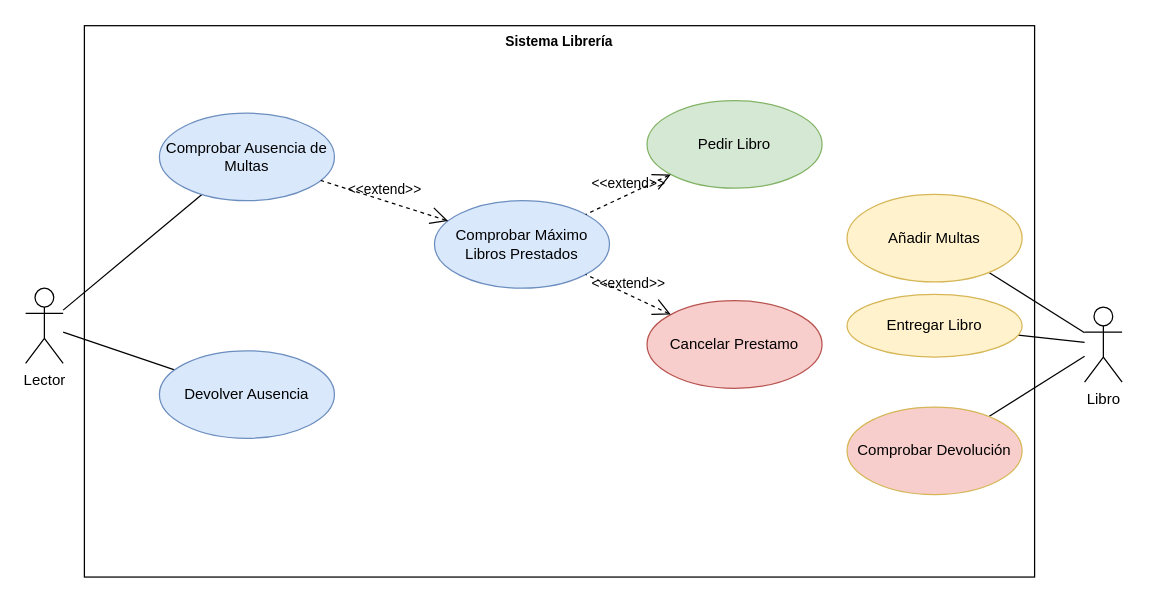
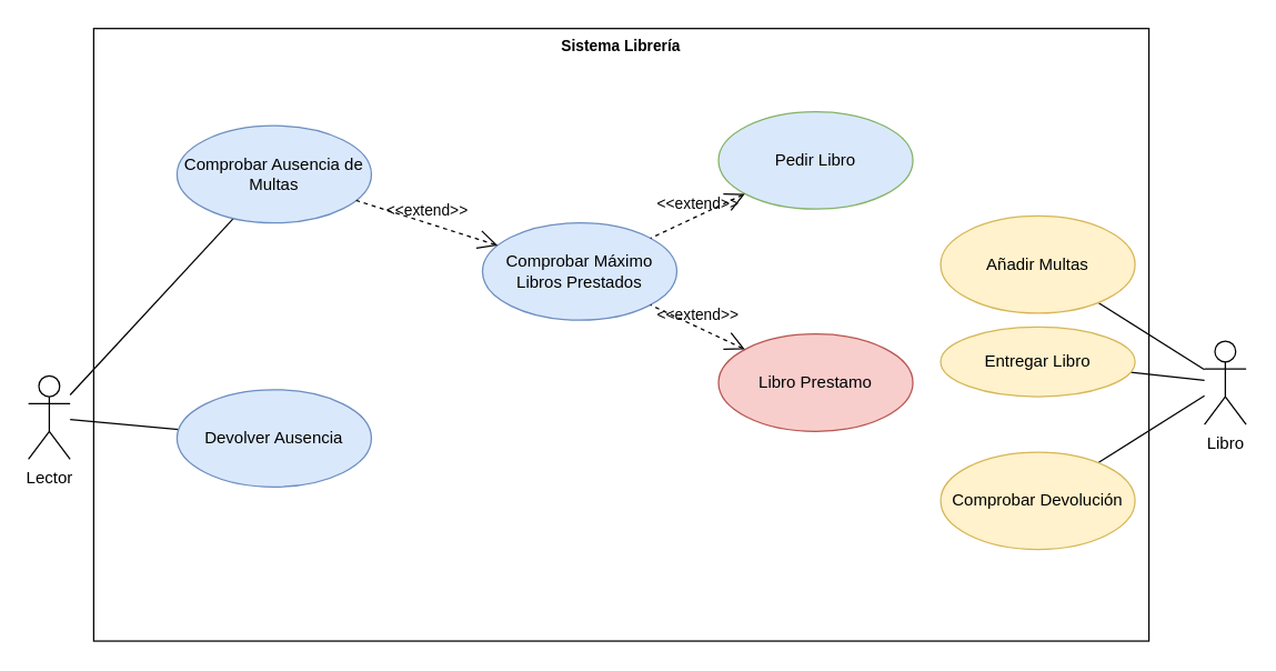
- <mxCell id="6" value="Pedir Libro" style="ellipse;whiteSpace=wrap;html=1;fillColor=#d5e8d4;strokeColor=#82b366;" vertex="1" parent="1"><mxGeometry x="517" y="80" width="140" height="70" as="geometry" /></mxCell>
+ <mxCell id="6" value="Pedir Libro" style="ellipse;whiteSpace=wrap;html=1;fillColor=#dae8fc;strokeColor=#82b366;" vertex="1" parent="1"><mxGeometry x="517" y="80" width="140" height="70" as="geometry" /></mxCell>
- <mxCell id="5" value="Lector" style="shape=umlActor;html=1;verticalLabelPosition=bottom;verticalAlign=top;align=center;" vertex="1" parent="1"><mxGeometry x="20" y="230" width="30" height="60" as="geometry" /></mxCell>
+ <mxCell id="5" value="Lector" style="shape=umlActor;html=1;verticalLabelPosition=bottom;verticalAlign=top;align=center;" vertex="1" parent="1"><mxGeometry x="20" y="270" width="30" height="60" as="geometry" /></mxCell>
- <mxCell id="10" value="Cancelar Prestamo" style="ellipse;whiteSpace=wrap;html=1;fillColor=#f8cecc;strokeColor=#b85450;" vertex="1" parent="1"><mxGeometry x="517" y="240" width="140" height="70" as="geometry" /></mxCell>
+ <mxCell id="10" value="Libro Prestamo" style="ellipse;whiteSpace=wrap;html=1;fillColor=#f8cecc;strokeColor=#b85450;" vertex="1" parent="1"><mxGeometry x="517" y="240" width="140" height="70" as="geometry" /></mxCell>
- <mxCell id="18" value="Comprobar Devolución" style="ellipse;whiteSpace=wrap;html=1;fillColor=#f8cecc;strokeColor=#d6b656;" vertex="1" parent="1"><mxGeometry x="677" y="325" width="140" height="70" as="geometry" /></mxCell>
+ <mxCell id="18" value="Comprobar Devolución" style="ellipse;whiteSpace=wrap;html=1;fillColor=#fff2cc;strokeColor=#d6b656;" vertex="1" parent="1"><mxGeometry x="677" y="325" width="140" height="70" as="geometry" /></mxCell>
